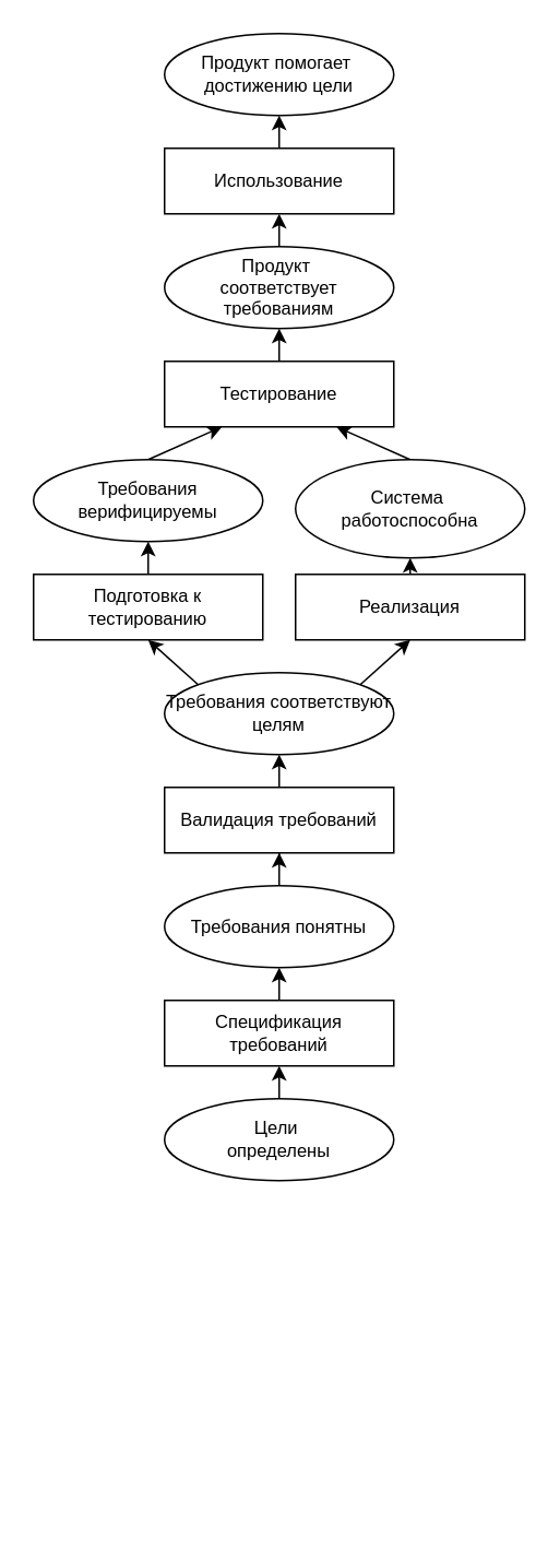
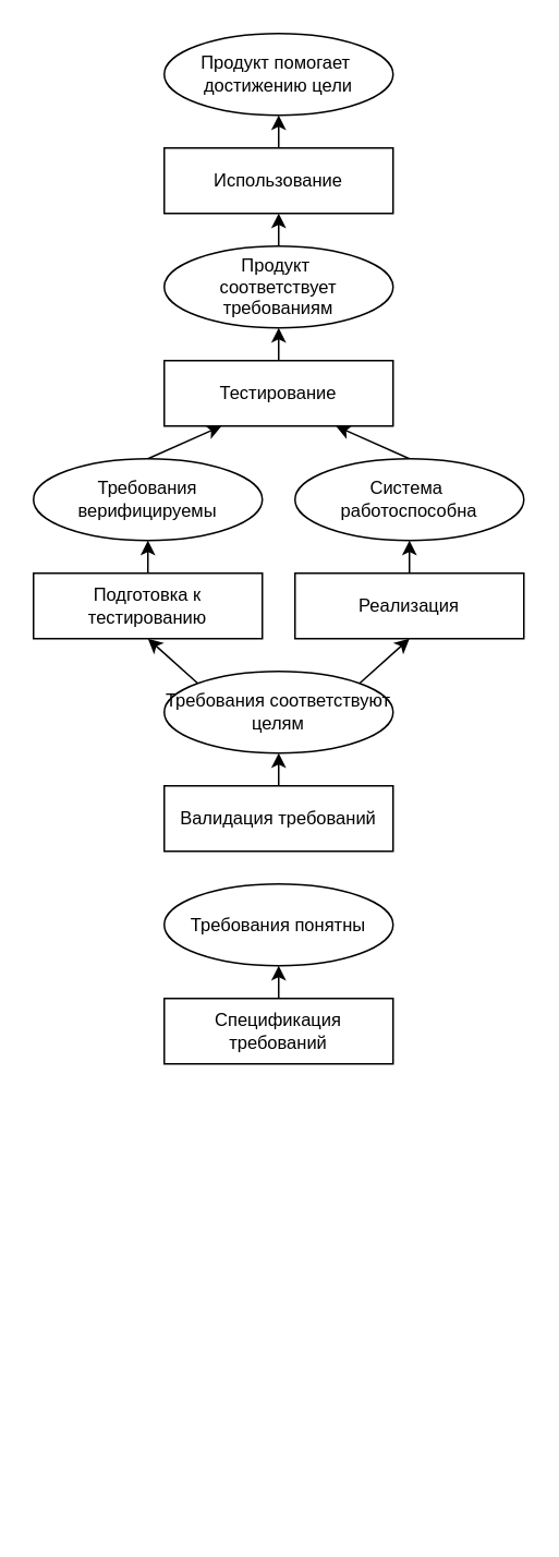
- <mxCell id="22" value="Система&amp;nbsp;&lt;div&gt;работоспособна&lt;/div&gt;" style="ellipse;whiteSpace=wrap;html=1;fontSize=11;" parent="1" vertex="1"><mxGeometry x="180" y="280" width="140" height="60" as="geometry" /></mxCell>
+ <mxCell id="22" value="Система&amp;nbsp;&lt;div&gt;работоспособна&lt;/div&gt;" style="ellipse;whiteSpace=wrap;html=1;fontSize=11;" parent="1" vertex="1"><mxGeometry x="180" y="280" width="140" height="50" as="geometry" /></mxCell>
- <mxCell id="28" style="edgeStyle=orthogonalEdgeStyle;rounded=0;orthogonalLoop=1;jettySize=auto;html=1;entryX=0.5;entryY=1;entryDx=0;entryDy=0;" edge="1" parent="1" source="29" target="18"><mxGeometry relative="1" as="geometry" /></mxCell>
- <mxCell id="8" style="rounded=0;orthogonalLoop=1;jettySize=auto;html=1;entryX=0.5;entryY=1;entryDx=0;entryDy=0;fontSize=11;" parent="1" source="9" target="21" edge="1"><mxGeometry relative="1" as="geometry"><mxPoint x="70" y="960" as="targetPoint" /></mxGeometry></mxCell>
- <mxCell id="9" value="Цели&amp;nbsp;&lt;div style=&quot;font-size: 11px;&quot;&gt;&lt;span style=&quot;background-color: initial; font-size: 11px;&quot;&gt;определены&lt;/span&gt;&lt;/div&gt;" style="ellipse;whiteSpace=wrap;html=1;fontSize=11;" parent="1" vertex="1"><mxGeometry x="100" y="670" width="140" height="50" as="geometry" /></mxCell>
